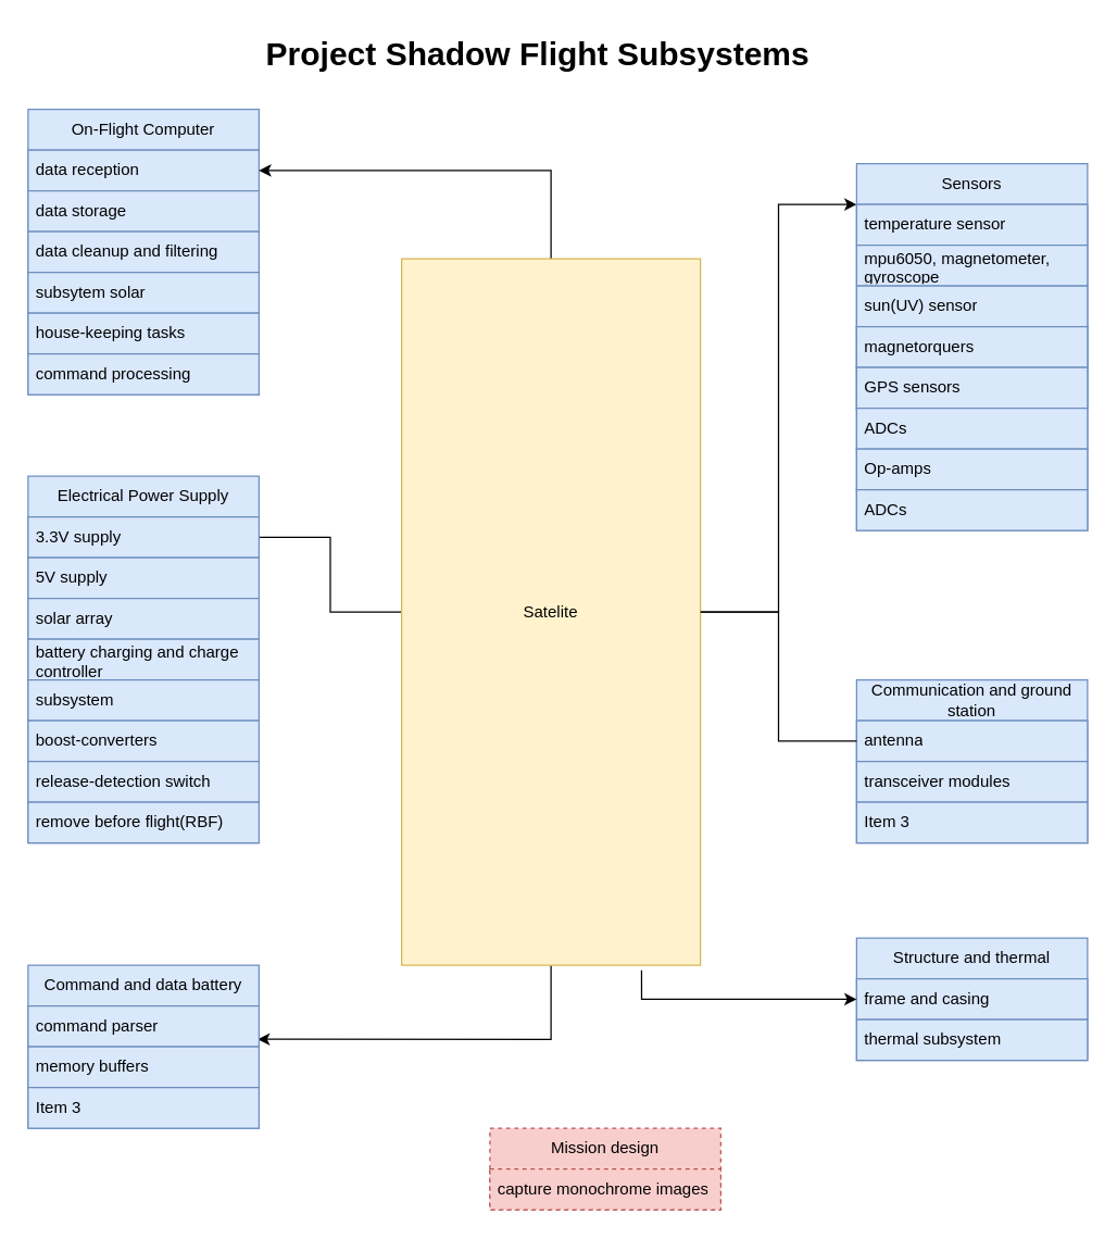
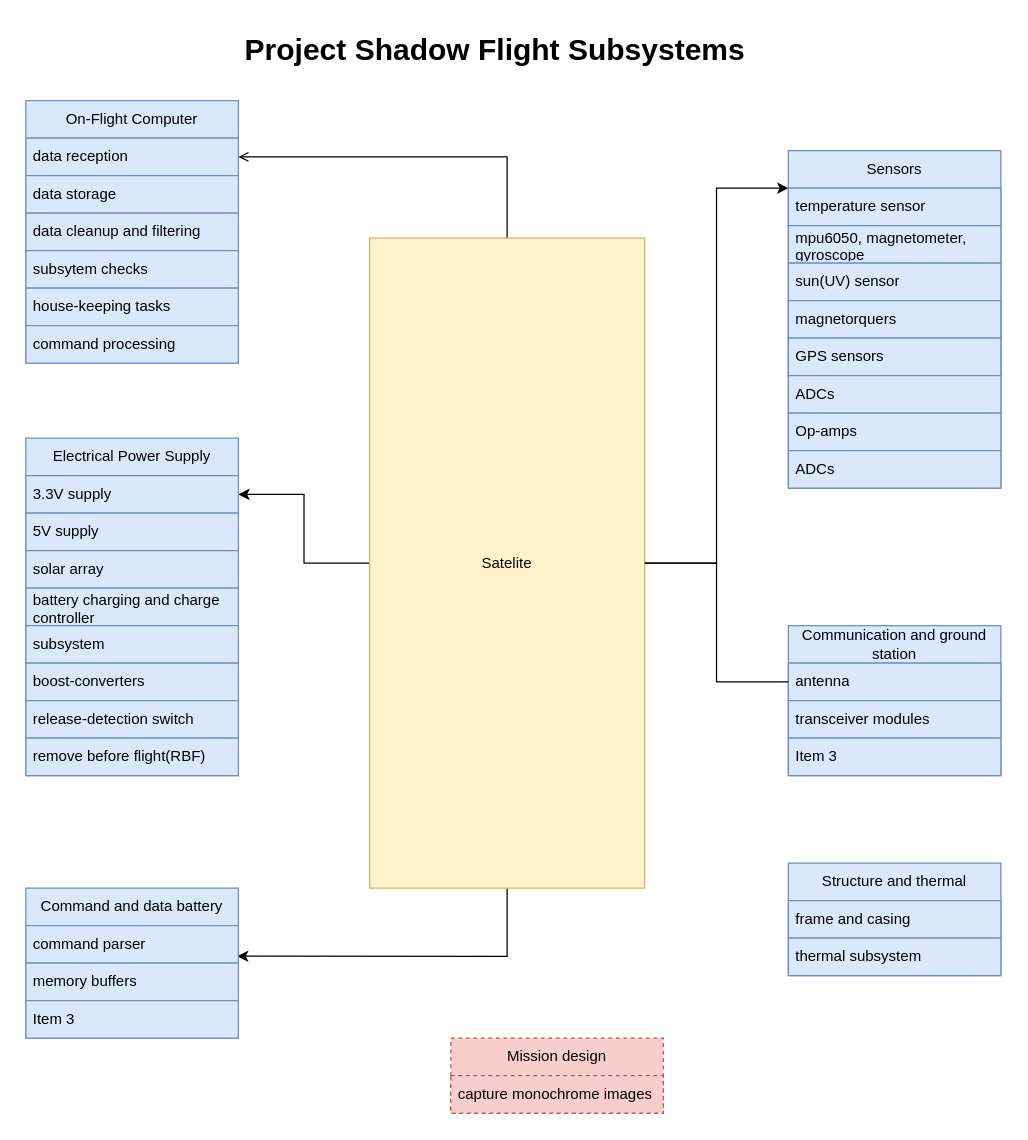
- <mxCell id="21" style="edgeStyle=orthogonalEdgeStyle;rounded=0;orthogonalLoop=1;jettySize=auto;html=1;entryX=1;entryY=0.5;entryDx=0;entryDy=0;" edge="1" parent="1" source="25" target="18"><mxGeometry relative="1" as="geometry" /></mxCell>
+ <mxCell id="21" style="edgeStyle=orthogonalEdgeStyle;rounded=0;orthogonalLoop=1;jettySize=auto;html=1;entryX=1;entryY=0.5;entryDx=0;entryDy=0;endArrow=open;" edge="1" parent="1" source="25" target="18"><mxGeometry relative="1" as="geometry" /></mxCell>
- <mxCell id="57" value="subsytem solar" style="text;strokeColor=#6c8ebf;fillColor=#dae8fc;align=left;verticalAlign=middle;spacingLeft=4;spacingRight=4;overflow=hidden;points=[[0,0.5],[1,0.5]];portConstraint=eastwest;rotatable=0;whiteSpace=wrap;html=1;" vertex="1" parent="1"><mxGeometry x="20" y="200" width="170" height="30" as="geometry" /></mxCell>
+ <mxCell id="57" value="subsytem checks" style="text;strokeColor=#6c8ebf;fillColor=#dae8fc;align=left;verticalAlign=middle;spacingLeft=4;spacingRight=4;overflow=hidden;points=[[0,0.5],[1,0.5]];portConstraint=eastwest;rotatable=0;whiteSpace=wrap;html=1;" vertex="1" parent="1"><mxGeometry x="20" y="200" width="170" height="30" as="geometry" /></mxCell>
- <mxCell id="22" style="edgeStyle=orthogonalEdgeStyle;rounded=0;orthogonalLoop=1;jettySize=auto;html=1;endArrow=none;" edge="1" parent="1" source="25" target="27"><mxGeometry relative="1" as="geometry" /></mxCell>
+ <mxCell id="22" style="edgeStyle=orthogonalEdgeStyle;rounded=0;orthogonalLoop=1;jettySize=auto;html=1;" edge="1" parent="1" source="25" target="27"><mxGeometry relative="1" as="geometry" /></mxCell>
- <mxCell id="61" style="edgeStyle=orthogonalEdgeStyle;rounded=0;orthogonalLoop=1;jettySize=auto;html=1;exitX=0.803;exitY=1.007;exitDx=0;exitDy=0;exitPerimeter=0;" edge="1" parent="1" source="25" target="43"><mxGeometry relative="1" as="geometry" /></mxCell>
